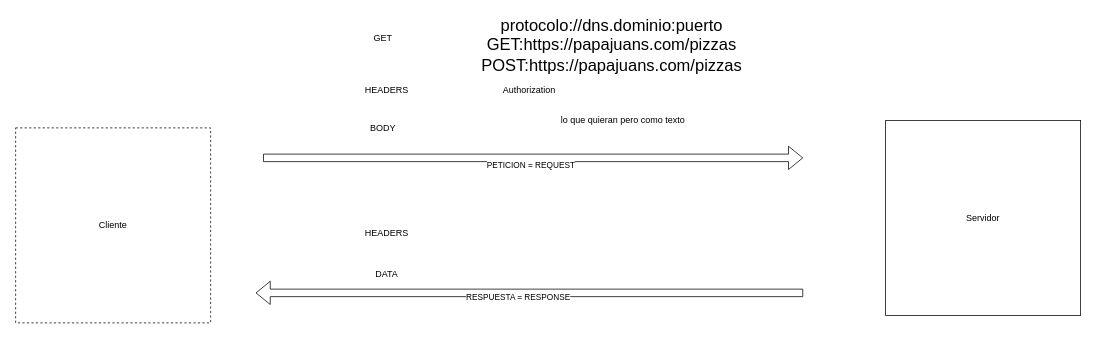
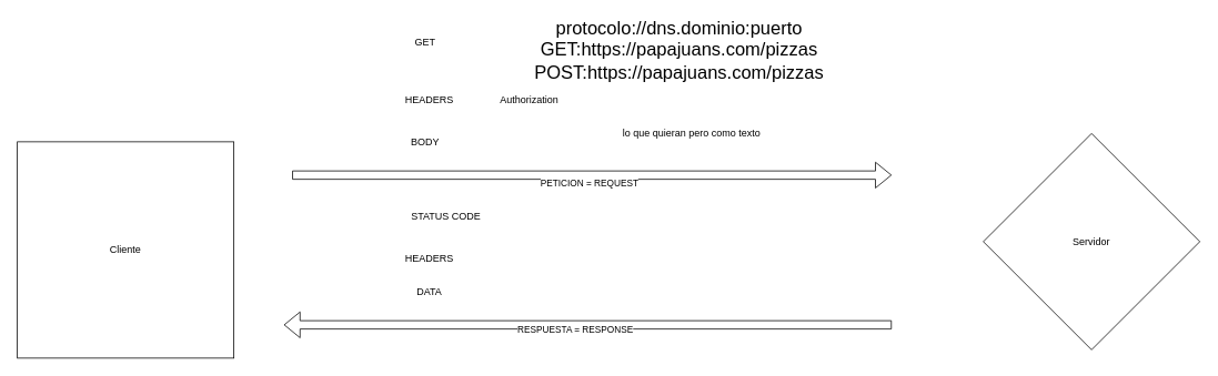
- <mxCell id="11" value="Authorization" style="text;html=1;strokeColor=none;fillColor=none;align=center;verticalAlign=middle;whiteSpace=wrap;rounded=0;" vertex="1" parent="1"><mxGeometry x="630" y="110" width="150" height="20" as="geometry" /></mxCell>
+ <mxCell id="11" value="Authorization" style="text;html=1;strokeColor=none;fillColor=none;align=center;verticalAlign=middle;whiteSpace=wrap;rounded=0;" vertex="1" parent="1"><mxGeometry x="560" y="110" width="150" height="20" as="geometry" /></mxCell>
+ <mxCell id="16" value="STATUS CODE" style="text;html=1;strokeColor=none;fillColor=none;align=center;verticalAlign=middle;whiteSpace=wrap;rounded=0;" vertex="1" parent="1"><mxGeometry x="490" y="250" width="90" height="20" as="geometry" /></mxCell>
- <mxCell id="3" value="Servidor&lt;br&gt;" style="whiteSpace=wrap;html=1;aspect=fixed;" vertex="1" parent="1"><mxGeometry x="1180" y="160" width="260" height="260" as="geometry" /></mxCell>
+ <mxCell id="3" value="Servidor&lt;br&gt;" style="rhombus;whiteSpace=wrap;html=1;aspect=fixed;" vertex="1" parent="1"><mxGeometry x="1180" y="160" width="260" height="260" as="geometry" /></mxCell>
- <mxCell id="2" value="Cliente&lt;br&gt;" style="whiteSpace=wrap;html=1;aspect=fixed;dashed=1;" vertex="1" parent="1"><mxGeometry x="20" y="170" width="260" height="260" as="geometry" /></mxCell>
+ <mxCell id="2" value="Cliente&lt;br&gt;" style="whiteSpace=wrap;html=1;aspect=fixed;" vertex="1" parent="1"><mxGeometry x="20" y="170" width="260" height="260" as="geometry" /></mxCell>
- <mxCell id="15" value="DATA" style="text;html=1;strokeColor=none;fillColor=none;align=center;verticalAlign=middle;whiteSpace=wrap;rounded=0;" vertex="1" parent="1"><mxGeometry x="480" y="355" width="70" height="20" as="geometry" /></mxCell>
+ <mxCell id="15" value="DATA" style="text;html=1;strokeColor=none;fillColor=none;align=center;verticalAlign=middle;whiteSpace=wrap;rounded=0;" vertex="1" parent="1"><mxGeometry x="480" y="340" width="70" height="20" as="geometry" /></mxCell>
